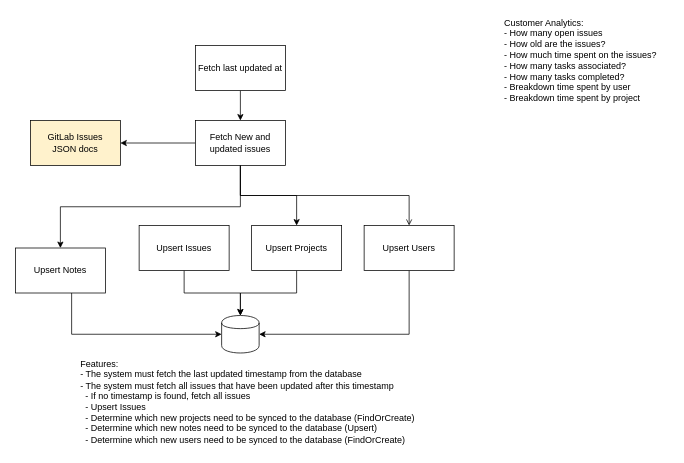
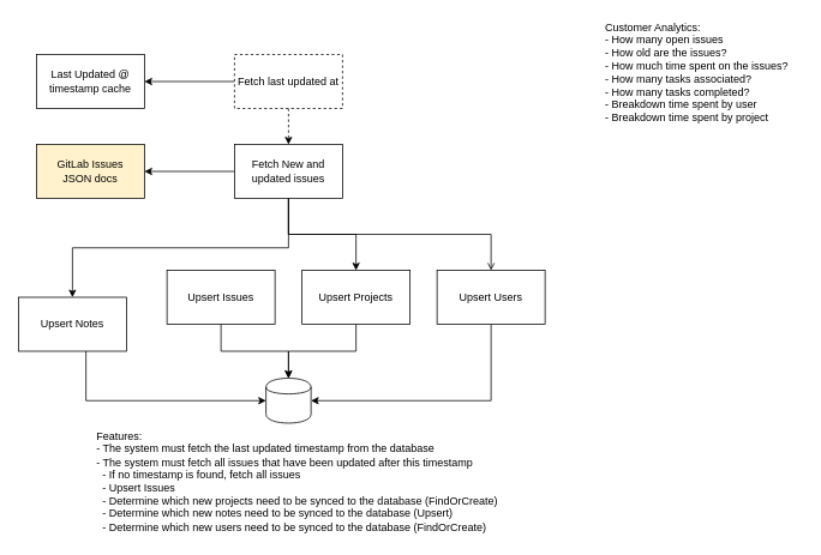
+ <mxCell id="6" value="Last Updated @ timestamp cache" style="rounded=0;whiteSpace=wrap;html=1;" vertex="1" parent="1"><mxGeometry x="40" y="60" width="120" height="60" as="geometry" /></mxCell>
+ <mxCell id="7" style="edgeStyle=orthogonalEdgeStyle;rounded=0;orthogonalLoop=1;jettySize=auto;html=1;entryX=1;entryY=0.5;entryDx=0;entryDy=0;" edge="1" parent="1" source="9" target="6"><mxGeometry relative="1" as="geometry" /></mxCell>
- <mxCell id="9" value="Fetch last updated at" style="rounded=0;whiteSpace=wrap;html=1;" vertex="1" parent="1"><mxGeometry x="260" y="60" width="120" height="60" as="geometry" /></mxCell>
+ <mxCell id="9" value="Fetch last updated at" style="rounded=0;whiteSpace=wrap;html=1;dashed=1;" vertex="1" parent="1"><mxGeometry x="260" y="60" width="120" height="60" as="geometry" /></mxCell>
- <mxCell id="8" style="edgeStyle=orthogonalEdgeStyle;rounded=0;orthogonalLoop=1;jettySize=auto;html=1;entryX=0.5;entryY=0;entryDx=0;entryDy=0;" edge="1" parent="1" source="9" target="5"><mxGeometry relative="1" as="geometry" /></mxCell>
+ <mxCell id="8" style="edgeStyle=orthogonalEdgeStyle;rounded=0;orthogonalLoop=1;jettySize=auto;html=1;entryX=0.5;entryY=0;entryDx=0;entryDy=0;dashed=1;" edge="1" parent="1" source="9" target="5"><mxGeometry relative="1" as="geometry" /></mxCell>
